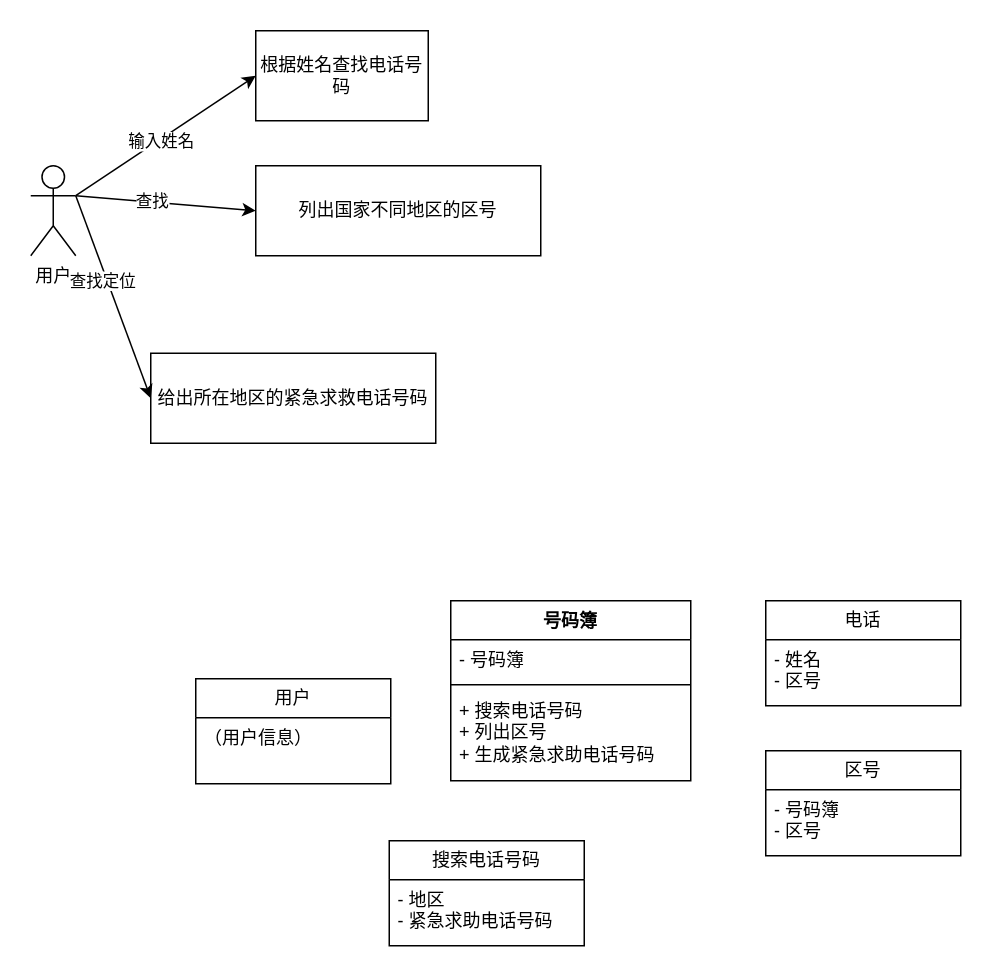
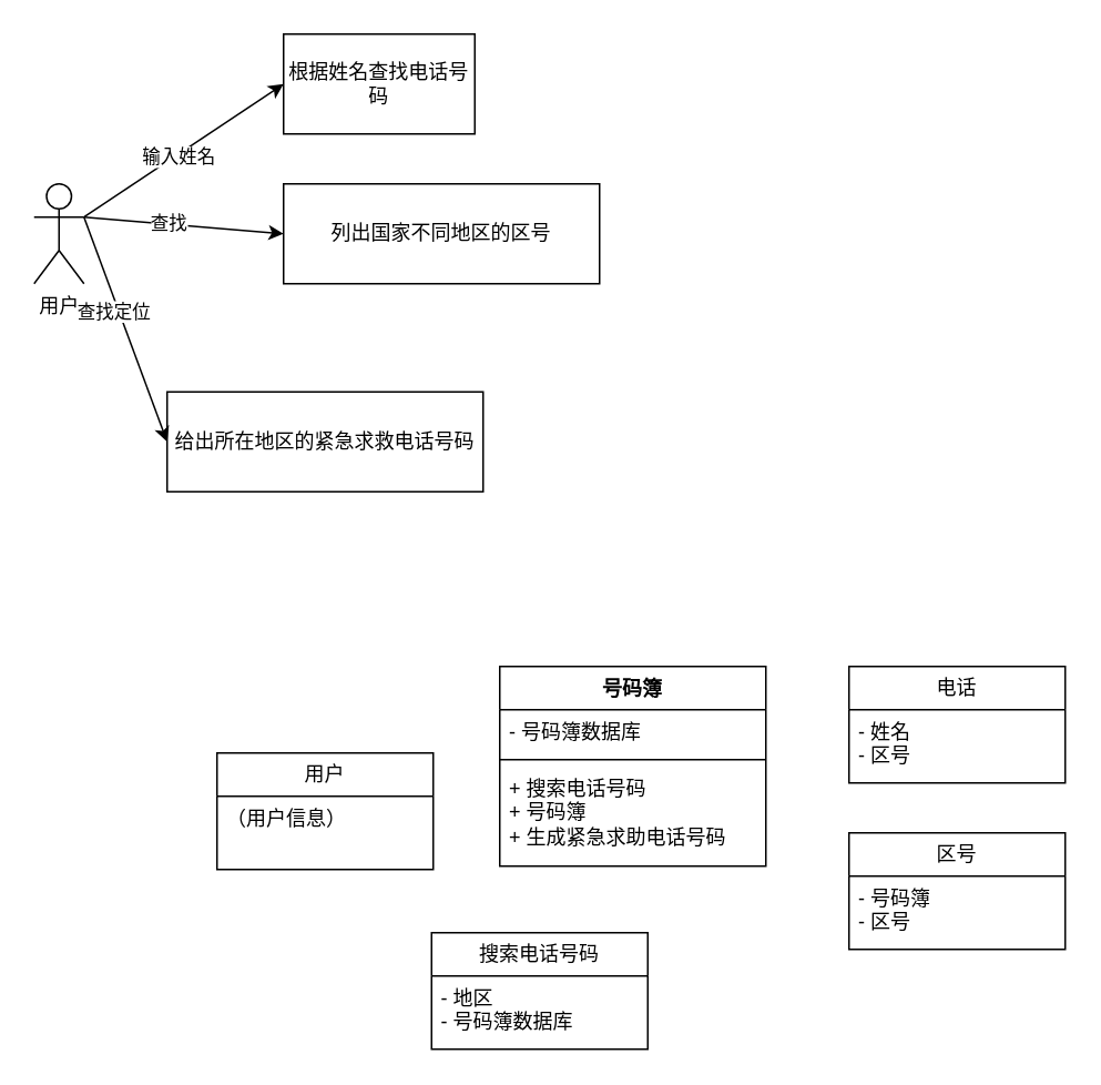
- <mxCell id="13" value="- 号码簿" style="text;strokeColor=none;fillColor=none;align=left;verticalAlign=top;spacingLeft=4;spacingRight=4;overflow=hidden;rotatable=0;points=[[0,0.5],[1,0.5]];portConstraint=eastwest;whiteSpace=wrap;html=1;" vertex="1" parent="12"><mxGeometry y="26" width="160" height="26" as="geometry" /></mxCell>
+ <mxCell id="13" value="- 号码簿数据库" style="text;strokeColor=none;fillColor=none;align=left;verticalAlign=top;spacingLeft=4;spacingRight=4;overflow=hidden;rotatable=0;points=[[0,0.5],[1,0.5]];portConstraint=eastwest;whiteSpace=wrap;html=1;" vertex="1" parent="12"><mxGeometry y="26" width="160" height="26" as="geometry" /></mxCell>
- <mxCell id="15" value="+ 搜索电话号码&lt;div&gt;+ 列出区号&lt;/div&gt;&lt;div&gt;+ 生成紧急求助电话号码&lt;/div&gt;" style="text;strokeColor=none;fillColor=none;align=left;verticalAlign=top;spacingLeft=4;spacingRight=4;overflow=hidden;rotatable=0;points=[[0,0.5],[1,0.5]];portConstraint=eastwest;whiteSpace=wrap;html=1;" vertex="1" parent="12"><mxGeometry y="60" width="160" height="60" as="geometry" /></mxCell>
+ <mxCell id="15" value="+ 搜索电话号码&lt;div&gt;+ 号码簿&lt;/div&gt;&lt;div&gt;+ 生成紧急求助电话号码&lt;/div&gt;" style="text;strokeColor=none;fillColor=none;align=left;verticalAlign=top;spacingLeft=4;spacingRight=4;overflow=hidden;rotatable=0;points=[[0,0.5],[1,0.5]];portConstraint=eastwest;whiteSpace=wrap;html=1;" vertex="1" parent="12"><mxGeometry y="60" width="160" height="60" as="geometry" /></mxCell>
- <mxCell id="23" value="- 地区&lt;div&gt;-&amp;nbsp;&lt;span style=&quot;text-align: center; background-color: initial;&quot;&gt;紧急求助电话号码&lt;/span&gt;&lt;/div&gt;" style="text;strokeColor=none;fillColor=none;align=left;verticalAlign=top;spacingLeft=4;spacingRight=4;overflow=hidden;rotatable=0;points=[[0,0.5],[1,0.5]];portConstraint=eastwest;whiteSpace=wrap;html=1;" vertex="1" parent="22"><mxGeometry y="26" width="130" height="44" as="geometry" /></mxCell>
+ <mxCell id="23" value="- 地区&lt;div&gt;-&amp;nbsp;&lt;span style=&quot;text-align: center; background-color: initial;&quot;&gt;号码簿数据库&lt;/span&gt;&lt;/div&gt;" style="text;strokeColor=none;fillColor=none;align=left;verticalAlign=top;spacingLeft=4;spacingRight=4;overflow=hidden;rotatable=0;points=[[0,0.5],[1,0.5]];portConstraint=eastwest;whiteSpace=wrap;html=1;" vertex="1" parent="22"><mxGeometry y="26" width="130" height="44" as="geometry" /></mxCell>
